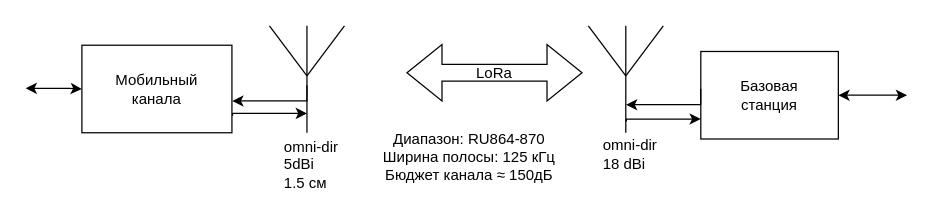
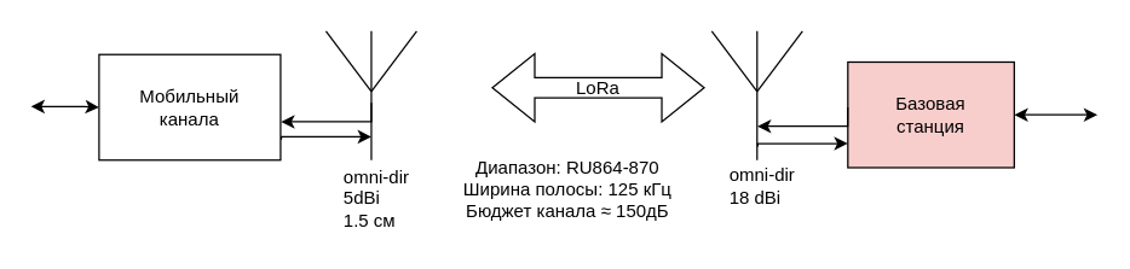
- <mxCell id="5" value="Базовая&lt;br&gt;станция" style="rounded=0;whiteSpace=wrap;html=1;" vertex="1" parent="1"><mxGeometry x="560" y="40.5" width="110" height="70" as="geometry" /></mxCell>
+ <mxCell id="5" value="Базовая&lt;br&gt;станция" style="rounded=0;whiteSpace=wrap;html=1;fillColor=#f8cecc;" vertex="1" parent="1"><mxGeometry x="560" y="40.5" width="110" height="70" as="geometry" /></mxCell>
